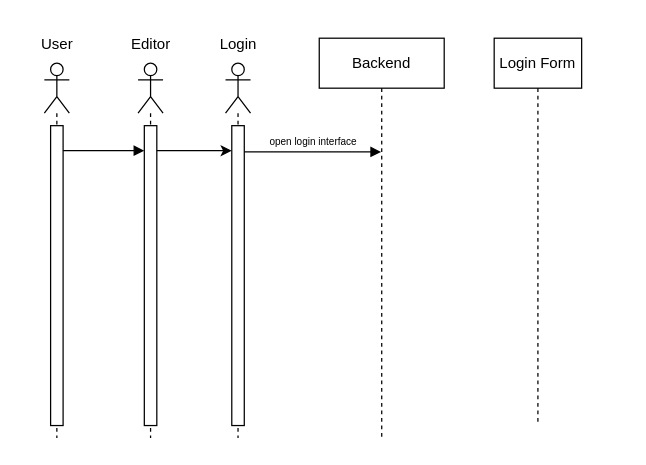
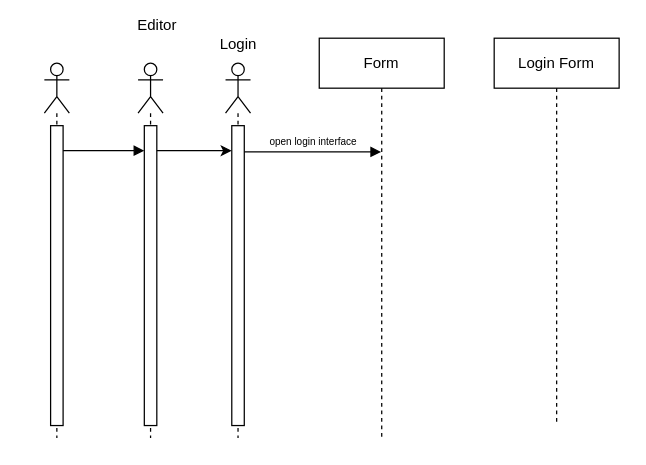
- <mxCell id="4" value="User" style="text;html=1;align=center;verticalAlign=middle;resizable=0;points=[];autosize=1;strokeColor=none;fillColor=none;" vertex="1" parent="1"><mxGeometry x="20" y="20" width="50" height="30" as="geometry" /></mxCell>
- <mxCell id="7" value="Editor" style="text;html=1;align=center;verticalAlign=middle;resizable=0;points=[];autosize=1;strokeColor=none;fillColor=none;" vertex="1" parent="1"><mxGeometry x="95" y="20" width="50" height="30" as="geometry" /></mxCell>
+ <mxCell id="7" value="Editor" style="text;html=1;align=center;verticalAlign=middle;resizable=0;points=[];autosize=1;strokeColor=none;fillColor=none;" vertex="1" parent="1"><mxGeometry x="100" y="5" width="50" height="30" as="geometry" /></mxCell>
- <mxCell id="11" value="Backend" style="shape=umlLifeline;perimeter=lifelinePerimeter;whiteSpace=wrap;html=1;container=1;dropTarget=0;collapsible=0;recursiveResize=0;outlineConnect=0;portConstraint=eastwest;newEdgeStyle={&quot;curved&quot;:0,&quot;rounded&quot;:0};" vertex="1" parent="1"><mxGeometry x="255" y="30" width="100" height="320" as="geometry" /></mxCell>
+ <mxCell id="11" value="Form" style="shape=umlLifeline;perimeter=lifelinePerimeter;whiteSpace=wrap;html=1;container=1;dropTarget=0;collapsible=0;recursiveResize=0;outlineConnect=0;portConstraint=eastwest;newEdgeStyle={&quot;curved&quot;:0,&quot;rounded&quot;:0};" vertex="1" parent="1"><mxGeometry x="255" y="30" width="100" height="320" as="geometry" /></mxCell>
- <mxCell id="12" value="Login Form" style="shape=umlLifeline;perimeter=lifelinePerimeter;whiteSpace=wrap;html=1;container=1;dropTarget=0;collapsible=0;recursiveResize=0;outlineConnect=0;portConstraint=eastwest;newEdgeStyle={&quot;curved&quot;:0,&quot;rounded&quot;:0};" vertex="1" parent="1"><mxGeometry x="395" y="30" width="70" height="310" as="geometry" /></mxCell>
+ <mxCell id="12" value="Login Form" style="shape=umlLifeline;perimeter=lifelinePerimeter;whiteSpace=wrap;html=1;container=1;dropTarget=0;collapsible=0;recursiveResize=0;outlineConnect=0;portConstraint=eastwest;newEdgeStyle={&quot;curved&quot;:0,&quot;rounded&quot;:0};" vertex="1" parent="1"><mxGeometry x="395" y="30" width="100" height="310" as="geometry" /></mxCell>
